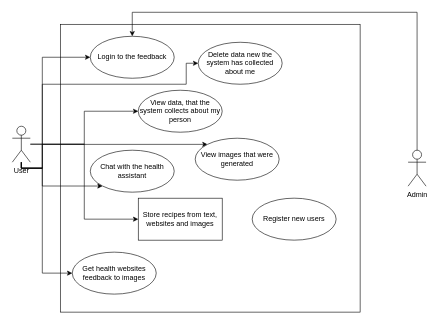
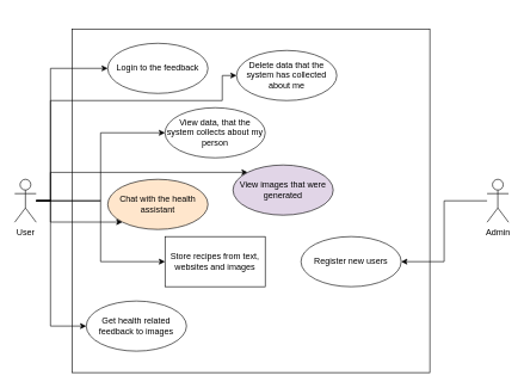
- <mxCell id="20" style="edgeStyle=orthogonalEdgeStyle;rounded=0;orthogonalLoop=1;jettySize=auto;html=1;" edge="1" parent="1" source="11" target="12"><mxGeometry relative="1" as="geometry"><Array as="points"><mxPoint x="695" y="20" /><mxPoint x="220" y="20" /></Array></mxGeometry></mxCell>
- <mxCell id="14" value="Delete data new the system has collected about me" style="ellipse;whiteSpace=wrap;html=1;" vertex="1" parent="1"><mxGeometry x="330" y="70" width="140" height="70" as="geometry" /></mxCell>
+ <mxCell id="14" value="Delete data that the system has collected about me" style="ellipse;whiteSpace=wrap;html=1;" vertex="1" parent="1"><mxGeometry x="330" y="70" width="140" height="70" as="geometry" /></mxCell>
- <mxCell id="9" value="User&lt;div&gt;&lt;br&gt;&lt;/div&gt;" style="shape=umlActor;verticalLabelPosition=bottom;verticalAlign=top;html=1;" vertex="1" parent="1"><mxGeometry x="20" y="210" width="30" height="60" as="geometry" /></mxCell>
+ <mxCell id="9" value="User&lt;div&gt;&lt;br&gt;&lt;/div&gt;" style="shape=umlActor;verticalLabelPosition=bottom;verticalAlign=top;html=1;" vertex="1" parent="1"><mxGeometry x="20" y="250" width="30" height="60" as="geometry" /></mxCell>
- <mxCell id="18" value="View images that were generated" style="ellipse;whiteSpace=wrap;html=1;" vertex="1" parent="1"><mxGeometry x="325" y="230" width="140" height="70" as="geometry" /></mxCell>
+ <mxCell id="18" value="View images that were generated" style="ellipse;whiteSpace=wrap;html=1;fillColor=#e1d5e7;" vertex="1" parent="1"><mxGeometry x="325" y="230" width="140" height="70" as="geometry" /></mxCell>
+ <mxCell id="10" style="edgeStyle=orthogonalEdgeStyle;rounded=0;orthogonalLoop=1;jettySize=auto;html=1;entryX=1;entryY=0.5;entryDx=0;entryDy=0;" edge="1" parent="1" source="11" target="19"><mxGeometry relative="1" as="geometry" /></mxCell>
- <mxCell id="17" value="Chat with the health assistant" style="ellipse;whiteSpace=wrap;html=1;" vertex="1" parent="1"><mxGeometry x="150" y="250" width="140" height="70" as="geometry" /></mxCell>
+ <mxCell id="17" value="Chat with the health assistant" style="ellipse;whiteSpace=wrap;html=1;fillColor=#ffe6cc;" vertex="1" parent="1"><mxGeometry x="150" y="250" width="140" height="70" as="geometry" /></mxCell>
- <mxCell id="16" value="Get health websites feedback to images" style="ellipse;whiteSpace=wrap;html=1;" vertex="1" parent="1"><mxGeometry x="120" y="420" width="140" height="70" as="geometry" /></mxCell>
+ <mxCell id="16" value="Get health related feedback to images" style="ellipse;whiteSpace=wrap;html=1;" vertex="1" parent="1"><mxGeometry x="120" y="420" width="140" height="70" as="geometry" /></mxCell>
